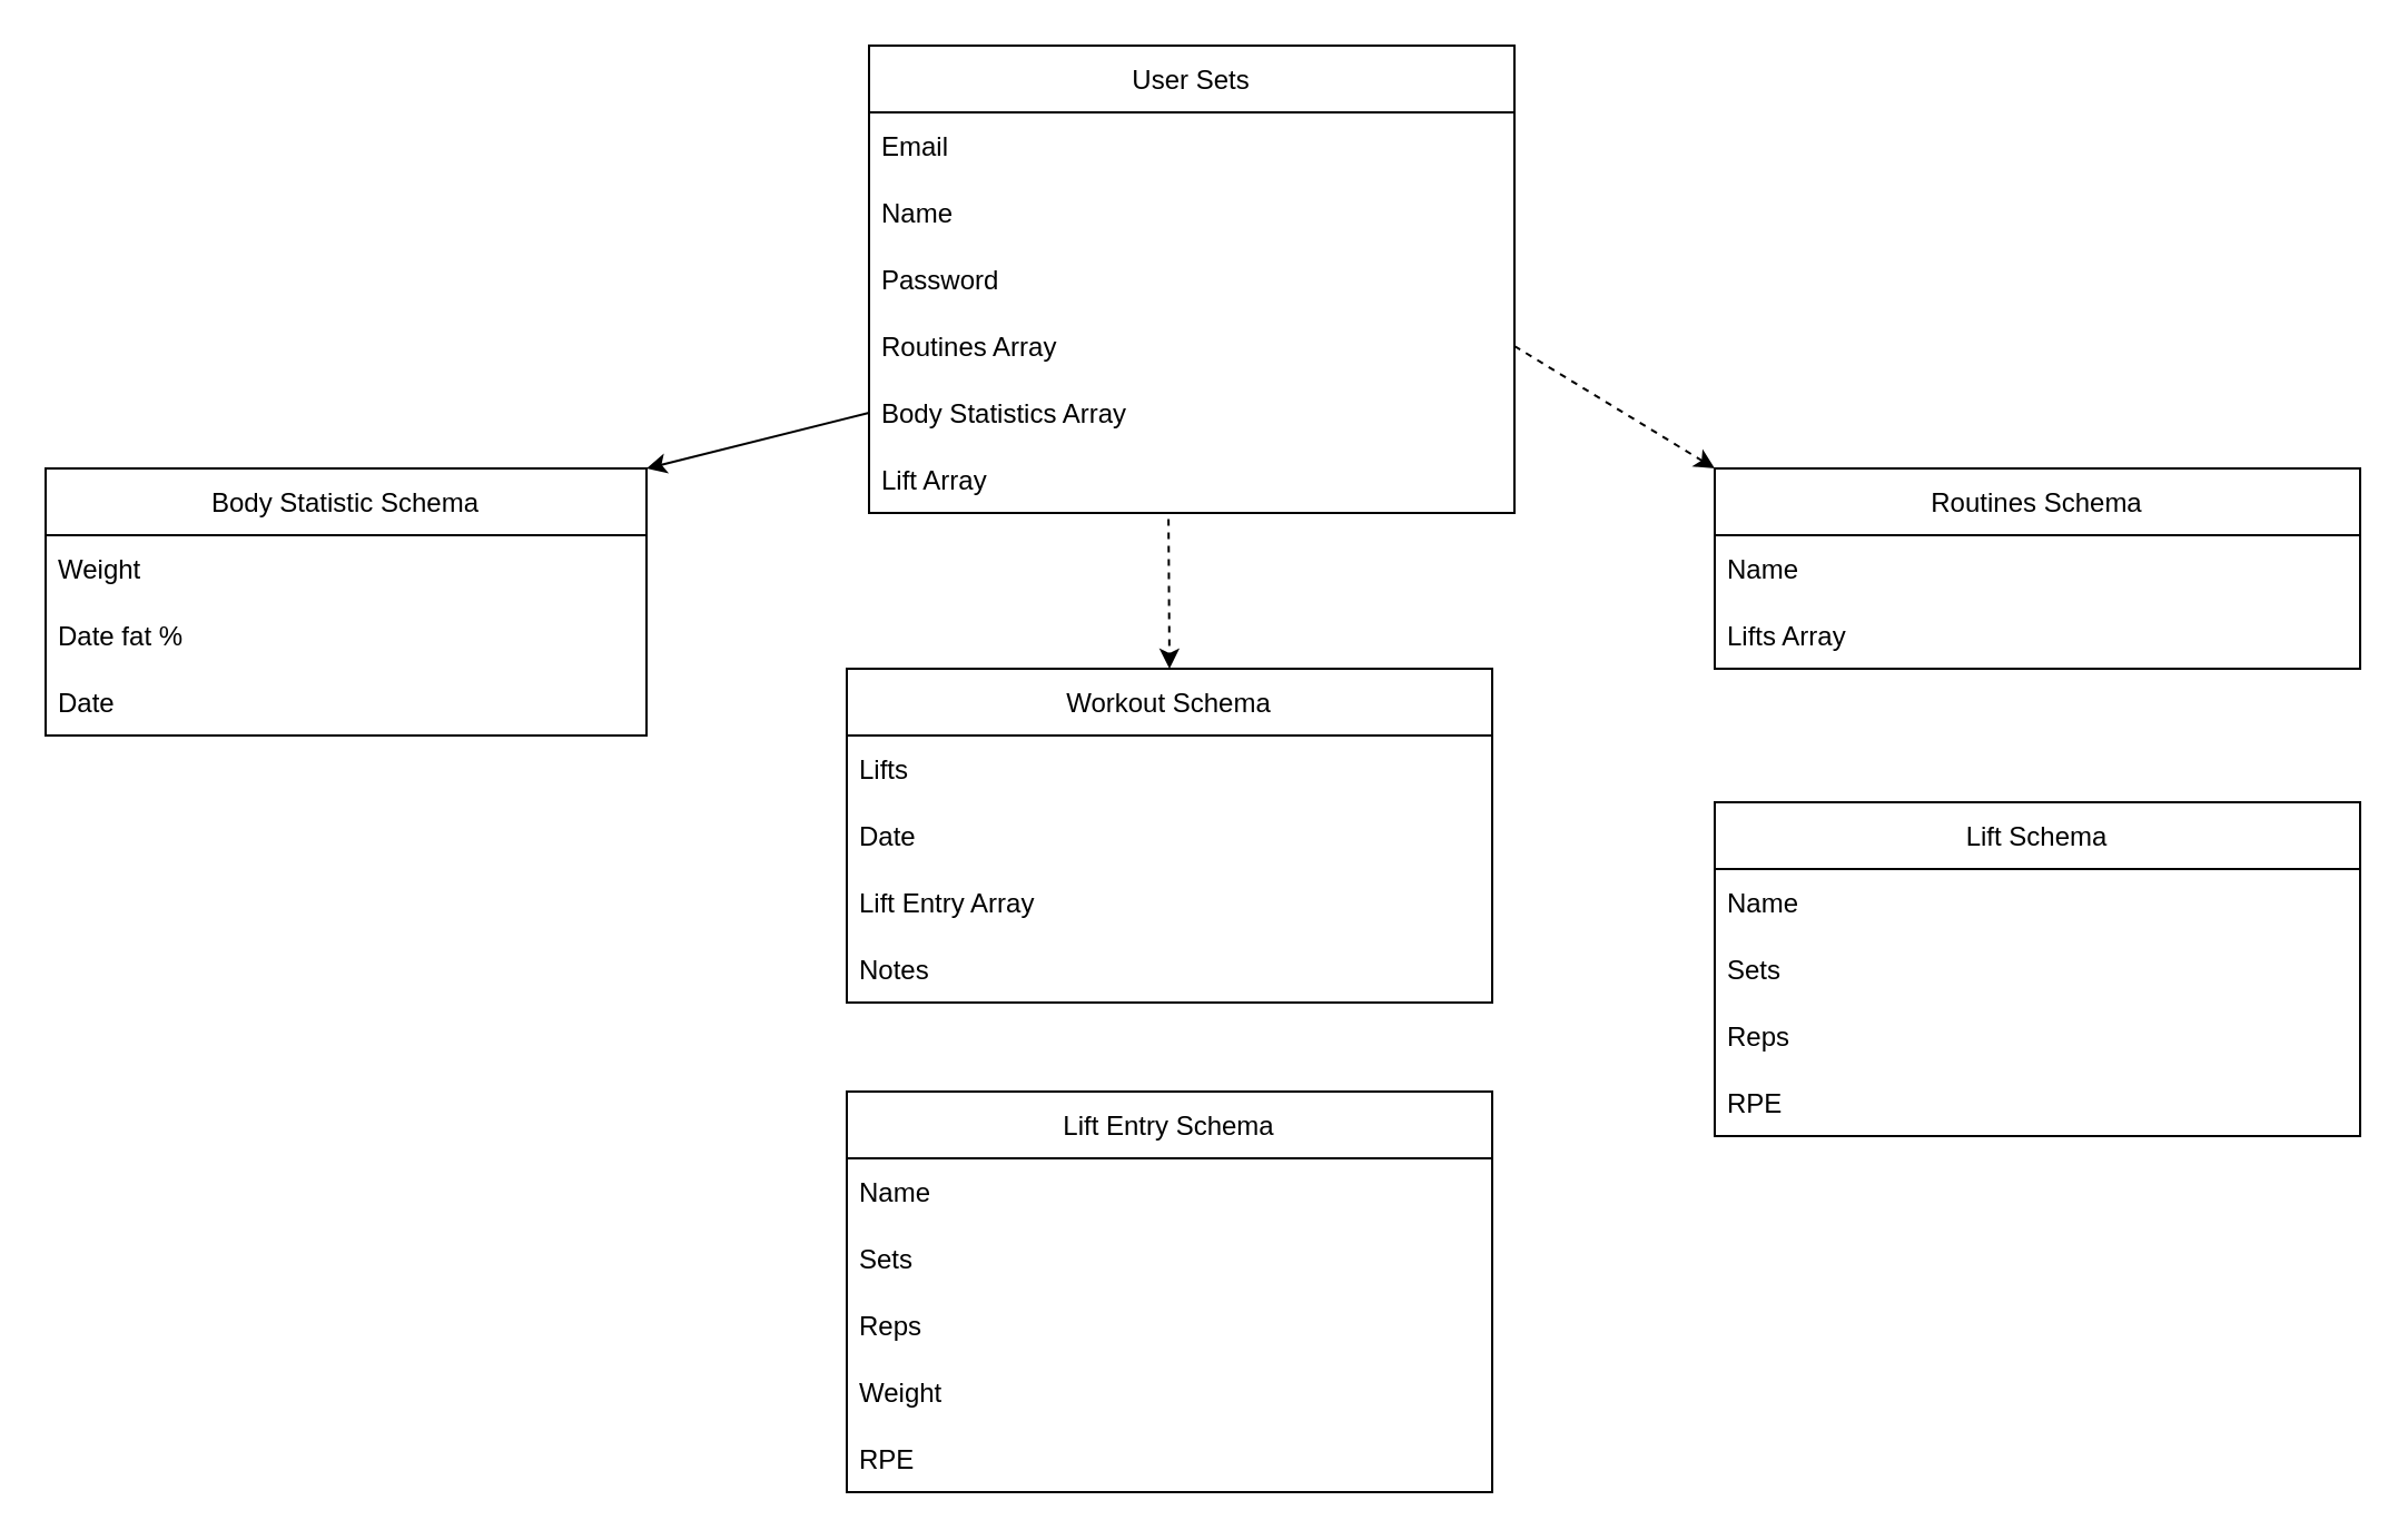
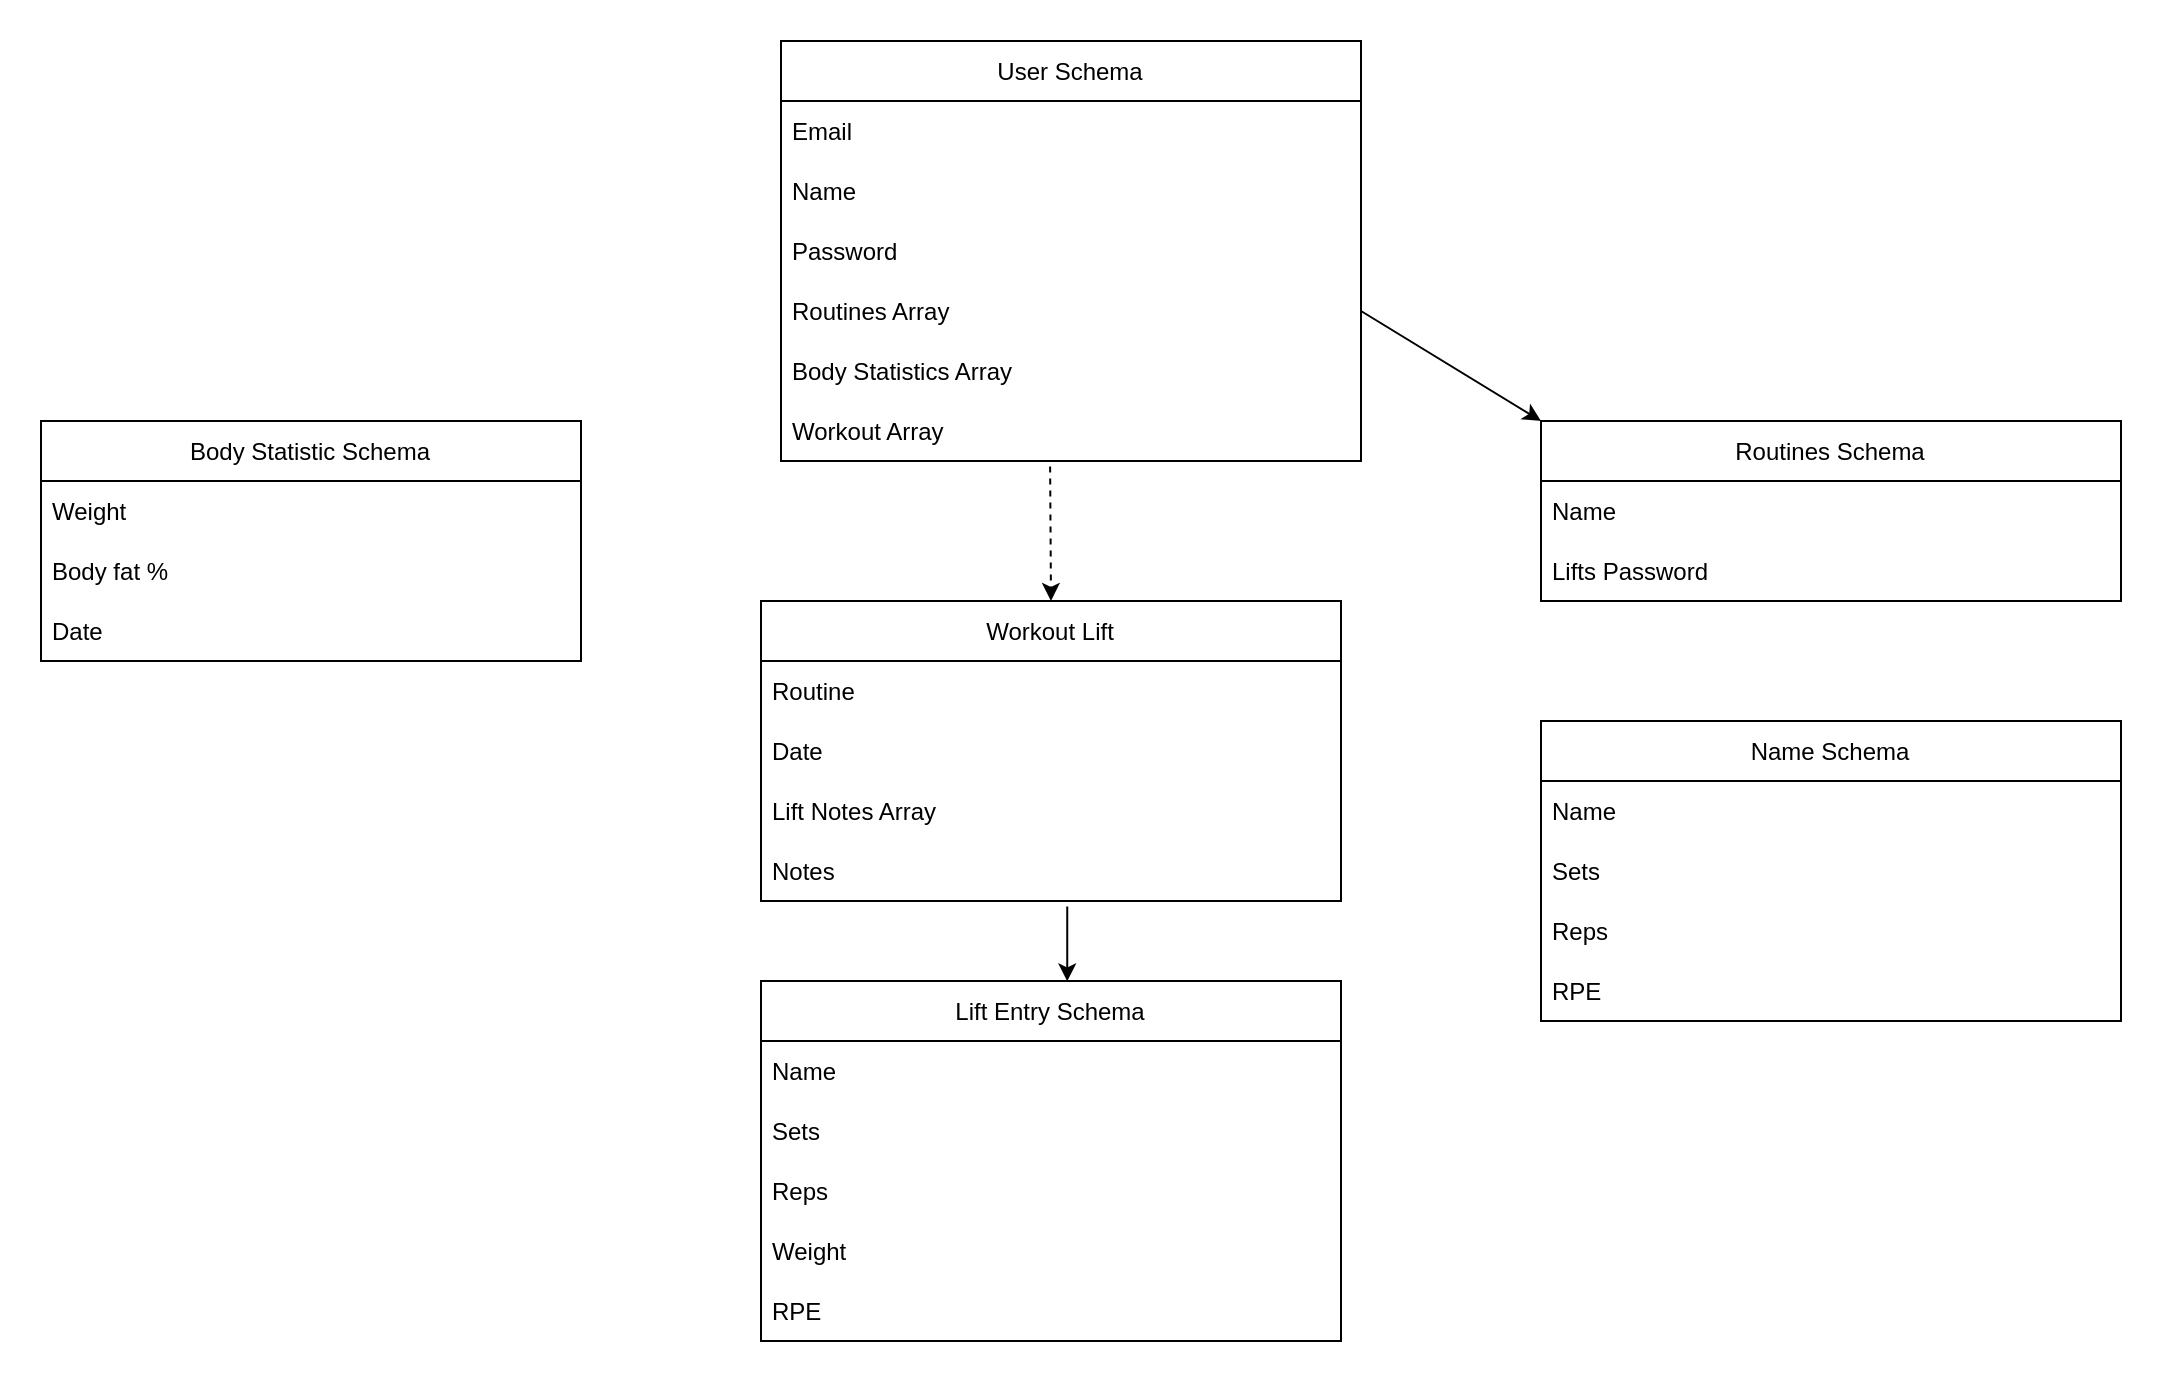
- <mxCell id="2" value="User Sets" style="swimlane;fontStyle=0;childLayout=stackLayout;horizontal=1;startSize=30;horizontalStack=0;resizeParent=1;resizeParentMax=0;resizeLast=0;collapsible=1;marginBottom=0;" vertex="1" parent="1"><mxGeometry x="390" y="20" width="290" height="210" as="geometry" /></mxCell>
+ <mxCell id="2" value="User Schema" style="swimlane;fontStyle=0;childLayout=stackLayout;horizontal=1;startSize=30;horizontalStack=0;resizeParent=1;resizeParentMax=0;resizeLast=0;collapsible=1;marginBottom=0;" vertex="1" parent="1"><mxGeometry x="390" y="20" width="290" height="210" as="geometry" /></mxCell>
- <mxCell id="17" value="" style="endArrow=classic;html=1;rounded=0;entryX=0;entryY=0;entryDx=0;entryDy=0;exitX=1;exitY=0.5;exitDx=0;exitDy=0;dashed=1;" edge="1" parent="1" source="6" target="14"><mxGeometry width="50" height="50" relative="1" as="geometry"><mxPoint x="550" y="250" as="sourcePoint" /><mxPoint x="600" y="200" as="targetPoint" /></mxGeometry></mxCell>
+ <mxCell id="17" value="" style="endArrow=classic;html=1;rounded=0;entryX=0;entryY=0;entryDx=0;entryDy=0;exitX=1;exitY=0.5;exitDx=0;exitDy=0;" edge="1" parent="1" source="6" target="14"><mxGeometry width="50" height="50" relative="1" as="geometry"><mxPoint x="550" y="250" as="sourcePoint" /><mxPoint x="600" y="200" as="targetPoint" /></mxGeometry></mxCell>
- <mxCell id="13" value="" style="endArrow=classic;html=1;rounded=0;entryX=1;entryY=0;entryDx=0;entryDy=0;exitX=0;exitY=0.5;exitDx=0;exitDy=0;" edge="1" parent="1" source="7" target="9"><mxGeometry width="50" height="50" relative="1" as="geometry"><mxPoint x="310" y="220" as="sourcePoint" /><mxPoint x="360" y="170" as="targetPoint" /></mxGeometry></mxCell>
- <mxCell id="8" value="Lift Array" style="text;strokeColor=none;fillColor=none;align=left;verticalAlign=middle;spacingLeft=4;spacingRight=4;overflow=hidden;points=[[0,0.5],[1,0.5]];portConstraint=eastwest;rotatable=0;" vertex="1" parent="2"><mxGeometry y="180" width="290" height="30" as="geometry" /></mxCell>
+ <mxCell id="8" value="Workout Array" style="text;strokeColor=none;fillColor=none;align=left;verticalAlign=middle;spacingLeft=4;spacingRight=4;overflow=hidden;points=[[0,0.5],[1,0.5]];portConstraint=eastwest;rotatable=0;" vertex="1" parent="2"><mxGeometry y="180" width="290" height="30" as="geometry" /></mxCell>
- <mxCell id="11" value="Date fat %" style="text;strokeColor=none;fillColor=none;align=left;verticalAlign=middle;spacingLeft=4;spacingRight=4;overflow=hidden;points=[[0,0.5],[1,0.5]];portConstraint=eastwest;rotatable=0;" vertex="1" parent="9"><mxGeometry y="60" width="270" height="30" as="geometry" /></mxCell>
+ <mxCell id="11" value="Body fat %" style="text;strokeColor=none;fillColor=none;align=left;verticalAlign=middle;spacingLeft=4;spacingRight=4;overflow=hidden;points=[[0,0.5],[1,0.5]];portConstraint=eastwest;rotatable=0;" vertex="1" parent="9"><mxGeometry y="60" width="270" height="30" as="geometry" /></mxCell>
- <mxCell id="16" value="Lifts Array" style="text;strokeColor=none;fillColor=none;align=left;verticalAlign=middle;spacingLeft=4;spacingRight=4;overflow=hidden;points=[[0,0.5],[1,0.5]];portConstraint=eastwest;rotatable=0;" vertex="1" parent="14"><mxGeometry y="60" width="290" height="30" as="geometry" /></mxCell>
+ <mxCell id="16" value="Lifts Password" style="text;strokeColor=none;fillColor=none;align=left;verticalAlign=middle;spacingLeft=4;spacingRight=4;overflow=hidden;points=[[0,0.5],[1,0.5]];portConstraint=eastwest;rotatable=0;" vertex="1" parent="14"><mxGeometry y="60" width="290" height="30" as="geometry" /></mxCell>
- <mxCell id="23" value="Workout Schema" style="swimlane;fontStyle=0;childLayout=stackLayout;horizontal=1;startSize=30;horizontalStack=0;resizeParent=1;resizeParentMax=0;resizeLast=0;collapsible=1;marginBottom=0;" vertex="1" parent="1"><mxGeometry x="380" y="300" width="290" height="150" as="geometry" /></mxCell>
+ <mxCell id="23" value="Workout Lift" style="swimlane;fontStyle=0;childLayout=stackLayout;horizontal=1;startSize=30;horizontalStack=0;resizeParent=1;resizeParentMax=0;resizeLast=0;collapsible=1;marginBottom=0;" vertex="1" parent="1"><mxGeometry x="380" y="300" width="290" height="150" as="geometry" /></mxCell>
- <mxCell id="24" value="Lifts" style="text;strokeColor=none;fillColor=none;align=left;verticalAlign=middle;spacingLeft=4;spacingRight=4;overflow=hidden;points=[[0,0.5],[1,0.5]];portConstraint=eastwest;rotatable=0;" vertex="1" parent="23"><mxGeometry y="30" width="290" height="30" as="geometry" /></mxCell>
+ <mxCell id="24" value="Routine" style="text;strokeColor=none;fillColor=none;align=left;verticalAlign=middle;spacingLeft=4;spacingRight=4;overflow=hidden;points=[[0,0.5],[1,0.5]];portConstraint=eastwest;rotatable=0;" vertex="1" parent="23"><mxGeometry y="30" width="290" height="30" as="geometry" /></mxCell>
- <mxCell id="18" value="Lift Schema" style="swimlane;fontStyle=0;childLayout=stackLayout;horizontal=1;startSize=30;horizontalStack=0;resizeParent=1;resizeParentMax=0;resizeLast=0;collapsible=1;marginBottom=0;" vertex="1" parent="1"><mxGeometry x="770" y="360" width="290" height="150" as="geometry" /></mxCell>
+ <mxCell id="18" value="Name Schema" style="swimlane;fontStyle=0;childLayout=stackLayout;horizontal=1;startSize=30;horizontalStack=0;resizeParent=1;resizeParentMax=0;resizeLast=0;collapsible=1;marginBottom=0;" vertex="1" parent="1"><mxGeometry x="770" y="360" width="290" height="150" as="geometry" /></mxCell>
- <mxCell id="26" value="Lift Entry Array" style="text;strokeColor=none;fillColor=none;align=left;verticalAlign=middle;spacingLeft=4;spacingRight=4;overflow=hidden;points=[[0,0.5],[1,0.5]];portConstraint=eastwest;rotatable=0;" vertex="1" parent="23"><mxGeometry y="90" width="290" height="30" as="geometry" /></mxCell>
+ <mxCell id="26" value="Lift Notes Array" style="text;strokeColor=none;fillColor=none;align=left;verticalAlign=middle;spacingLeft=4;spacingRight=4;overflow=hidden;points=[[0,0.5],[1,0.5]];portConstraint=eastwest;rotatable=0;" vertex="1" parent="23"><mxGeometry y="90" width="290" height="30" as="geometry" /></mxCell>
+ <mxCell id="35" value="" style="endArrow=classic;html=1;rounded=0;exitX=0.528;exitY=1.092;exitDx=0;exitDy=0;exitPerimeter=0;entryX=0.528;entryY=0.001;entryDx=0;entryDy=0;entryPerimeter=0;" edge="1" parent="1" source="27" target="28"><mxGeometry width="50" height="50" relative="1" as="geometry"><mxPoint x="570" y="370" as="sourcePoint" /><mxPoint x="620" y="320" as="targetPoint" /></mxGeometry></mxCell>
